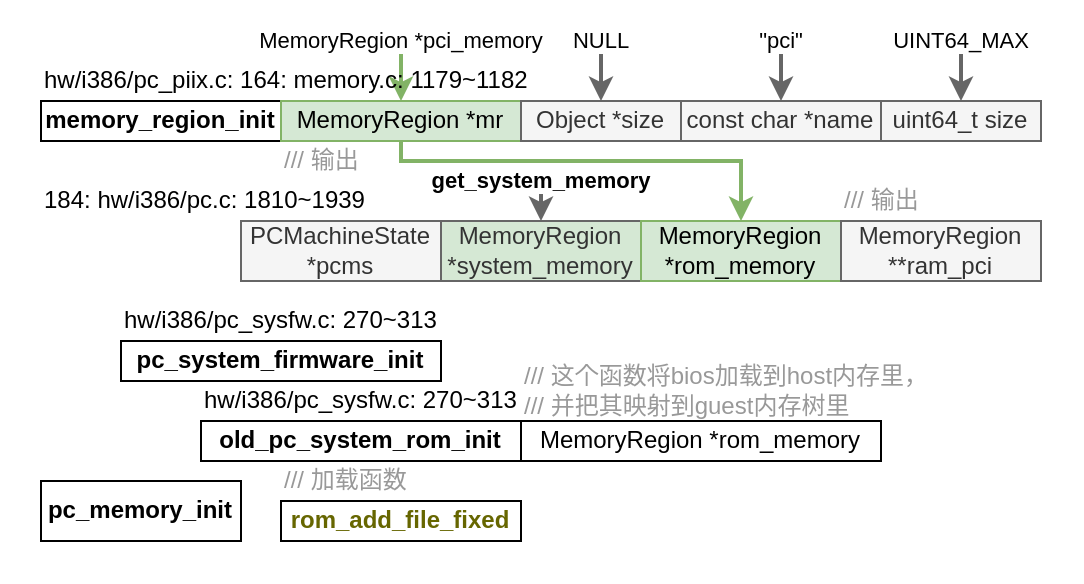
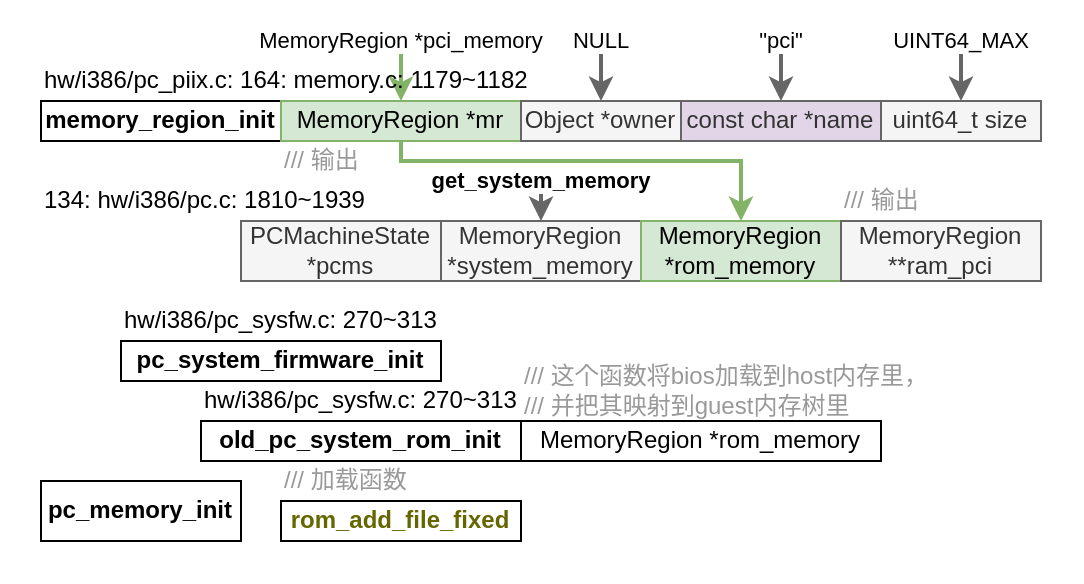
- <mxCell id="11" value="Object *size" style="rounded=0;whiteSpace=wrap;html=1;fillColor=#f5f5f5;strokeColor=#666666;fontColor=#333333;" parent="1" vertex="1"><mxGeometry x="260" y="50" width="80" height="20" as="geometry" /></mxCell>
+ <mxCell id="11" value="Object *owner" style="rounded=0;whiteSpace=wrap;html=1;fillColor=#f5f5f5;strokeColor=#666666;fontColor=#333333;" parent="1" vertex="1"><mxGeometry x="260" y="50" width="80" height="20" as="geometry" /></mxCell>
- <mxCell id="12" value="const char *name" style="rounded=0;whiteSpace=wrap;html=1;fillColor=#f5f5f5;strokeColor=#666666;fontColor=#333333;" parent="1" vertex="1"><mxGeometry x="340" y="50" width="100" height="20" as="geometry" /></mxCell>
+ <mxCell id="12" value="const char *name" style="rounded=0;whiteSpace=wrap;html=1;fillColor=#e1d5e7;strokeColor=#666666;fontColor=#333333;" parent="1" vertex="1"><mxGeometry x="340" y="50" width="100" height="20" as="geometry" /></mxCell>
- <mxCell id="3" value="184:&amp;nbsp;hw/i386/pc.c: 1810~1939" style="text;html=1;align=left;verticalAlign=middle;resizable=0;points=[];;autosize=1;" parent="1" vertex="1"><mxGeometry x="20" y="90" width="180" height="20" as="geometry" /></mxCell>
+ <mxCell id="3" value="134:&amp;nbsp;hw/i386/pc.c: 1810~1939" style="text;html=1;align=left;verticalAlign=middle;resizable=0;points=[];;autosize=1;" parent="1" vertex="1"><mxGeometry x="20" y="90" width="180" height="20" as="geometry" /></mxCell>
- <mxCell id="5" value="MemoryRegion *system_memory" style="rounded=0;whiteSpace=wrap;html=1;fillColor=#d5e8d4;strokeColor=#666666;fontColor=#333333;" parent="1" vertex="1"><mxGeometry x="220" y="110" width="100" height="30" as="geometry" /></mxCell>
+ <mxCell id="5" value="MemoryRegion *system_memory" style="rounded=0;whiteSpace=wrap;html=1;fillColor=#f5f5f5;strokeColor=#666666;fontColor=#333333;" parent="1" vertex="1"><mxGeometry x="220" y="110" width="100" height="30" as="geometry" /></mxCell>
